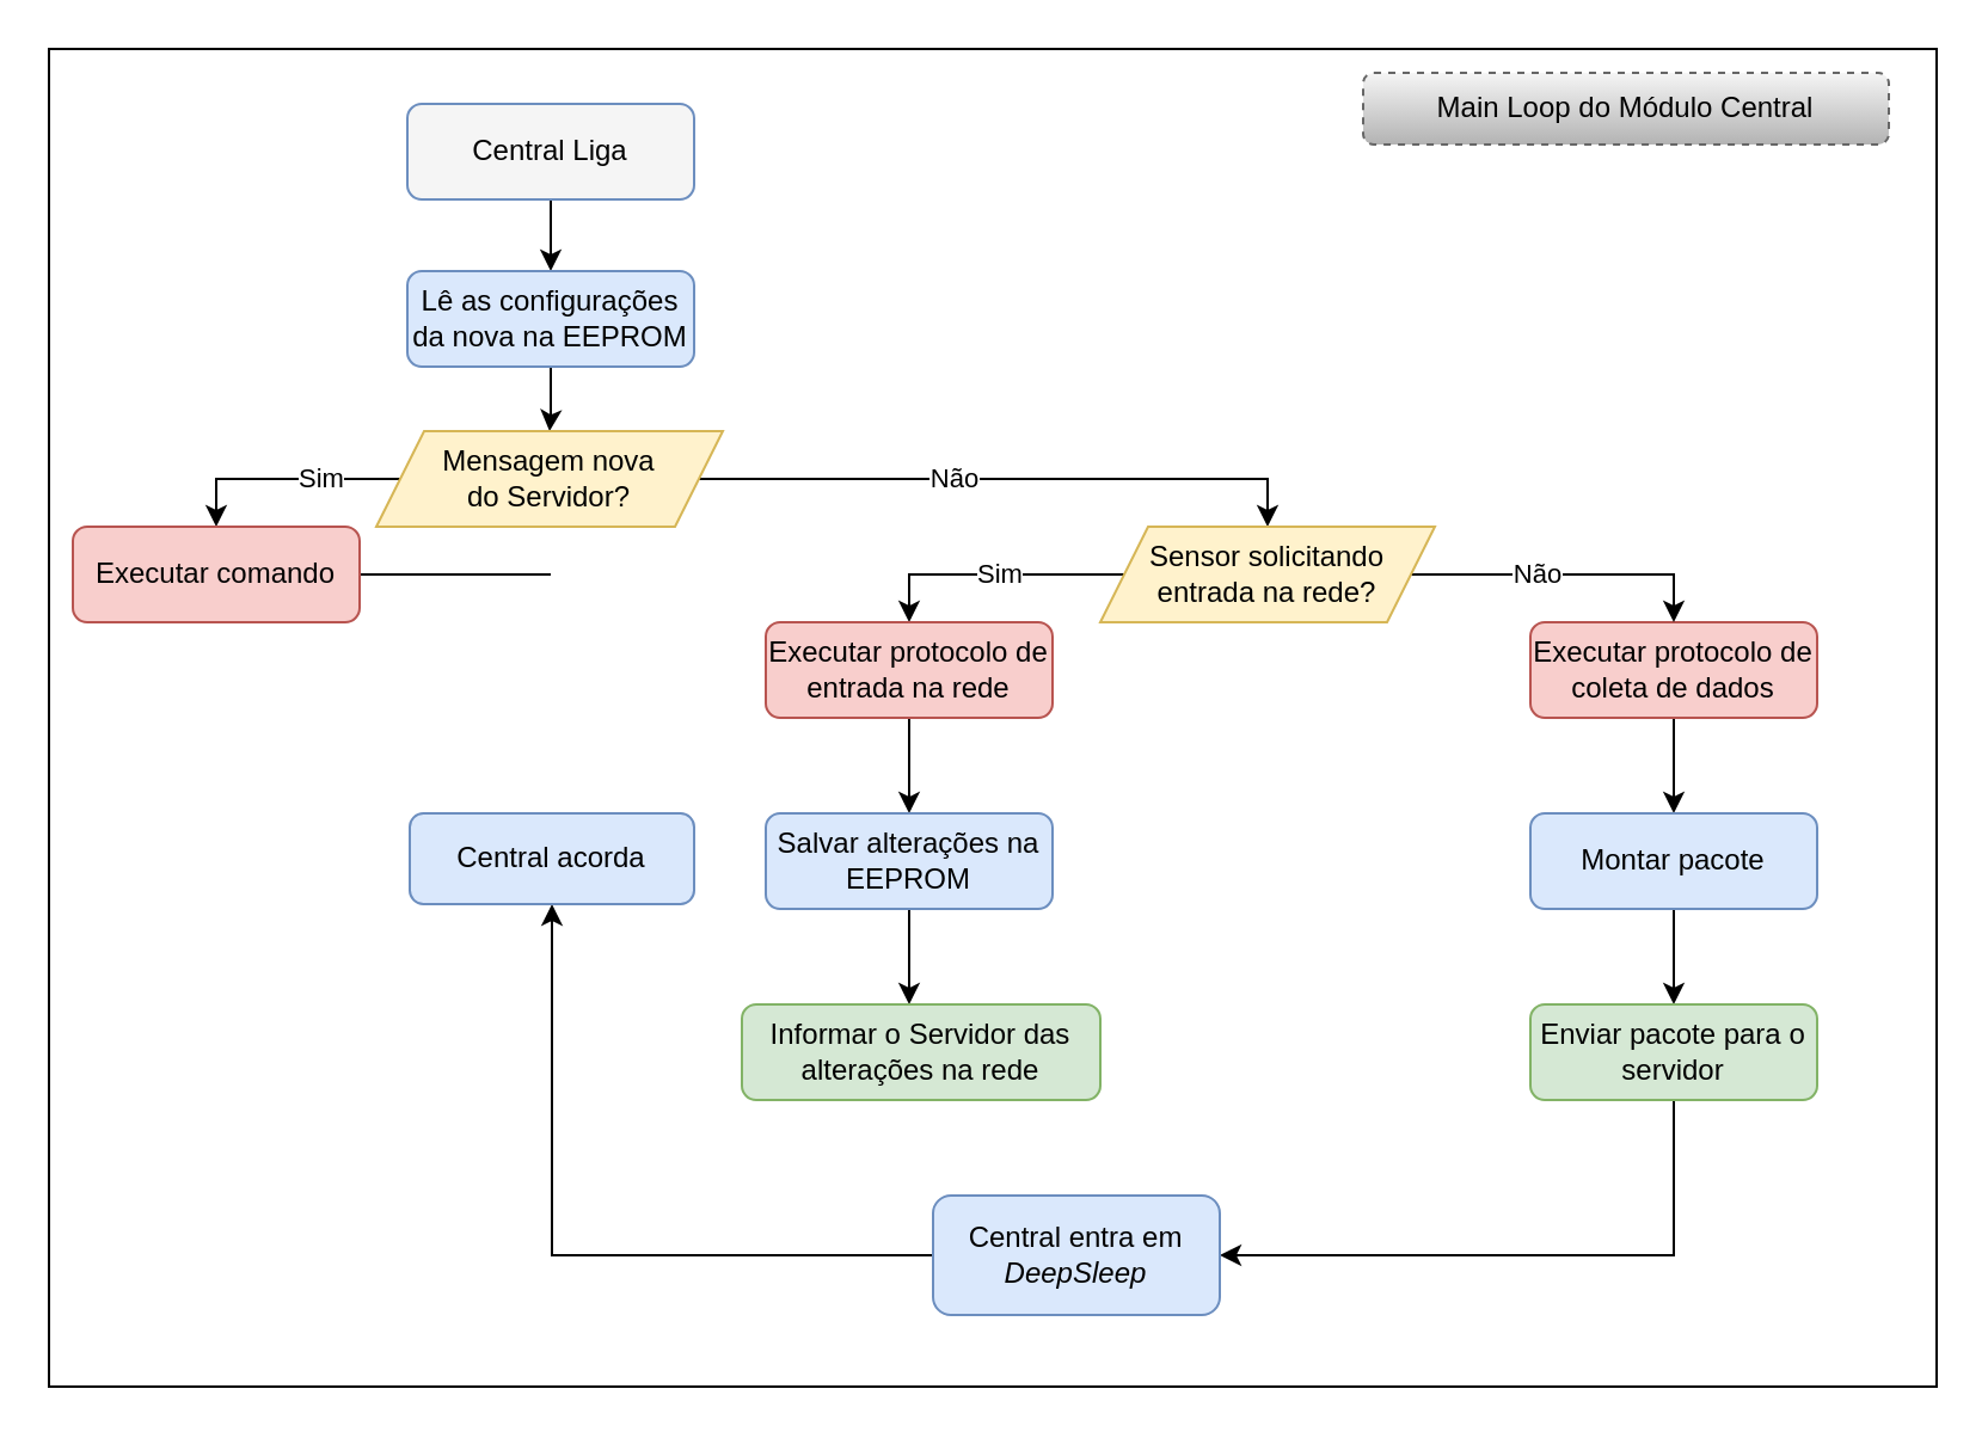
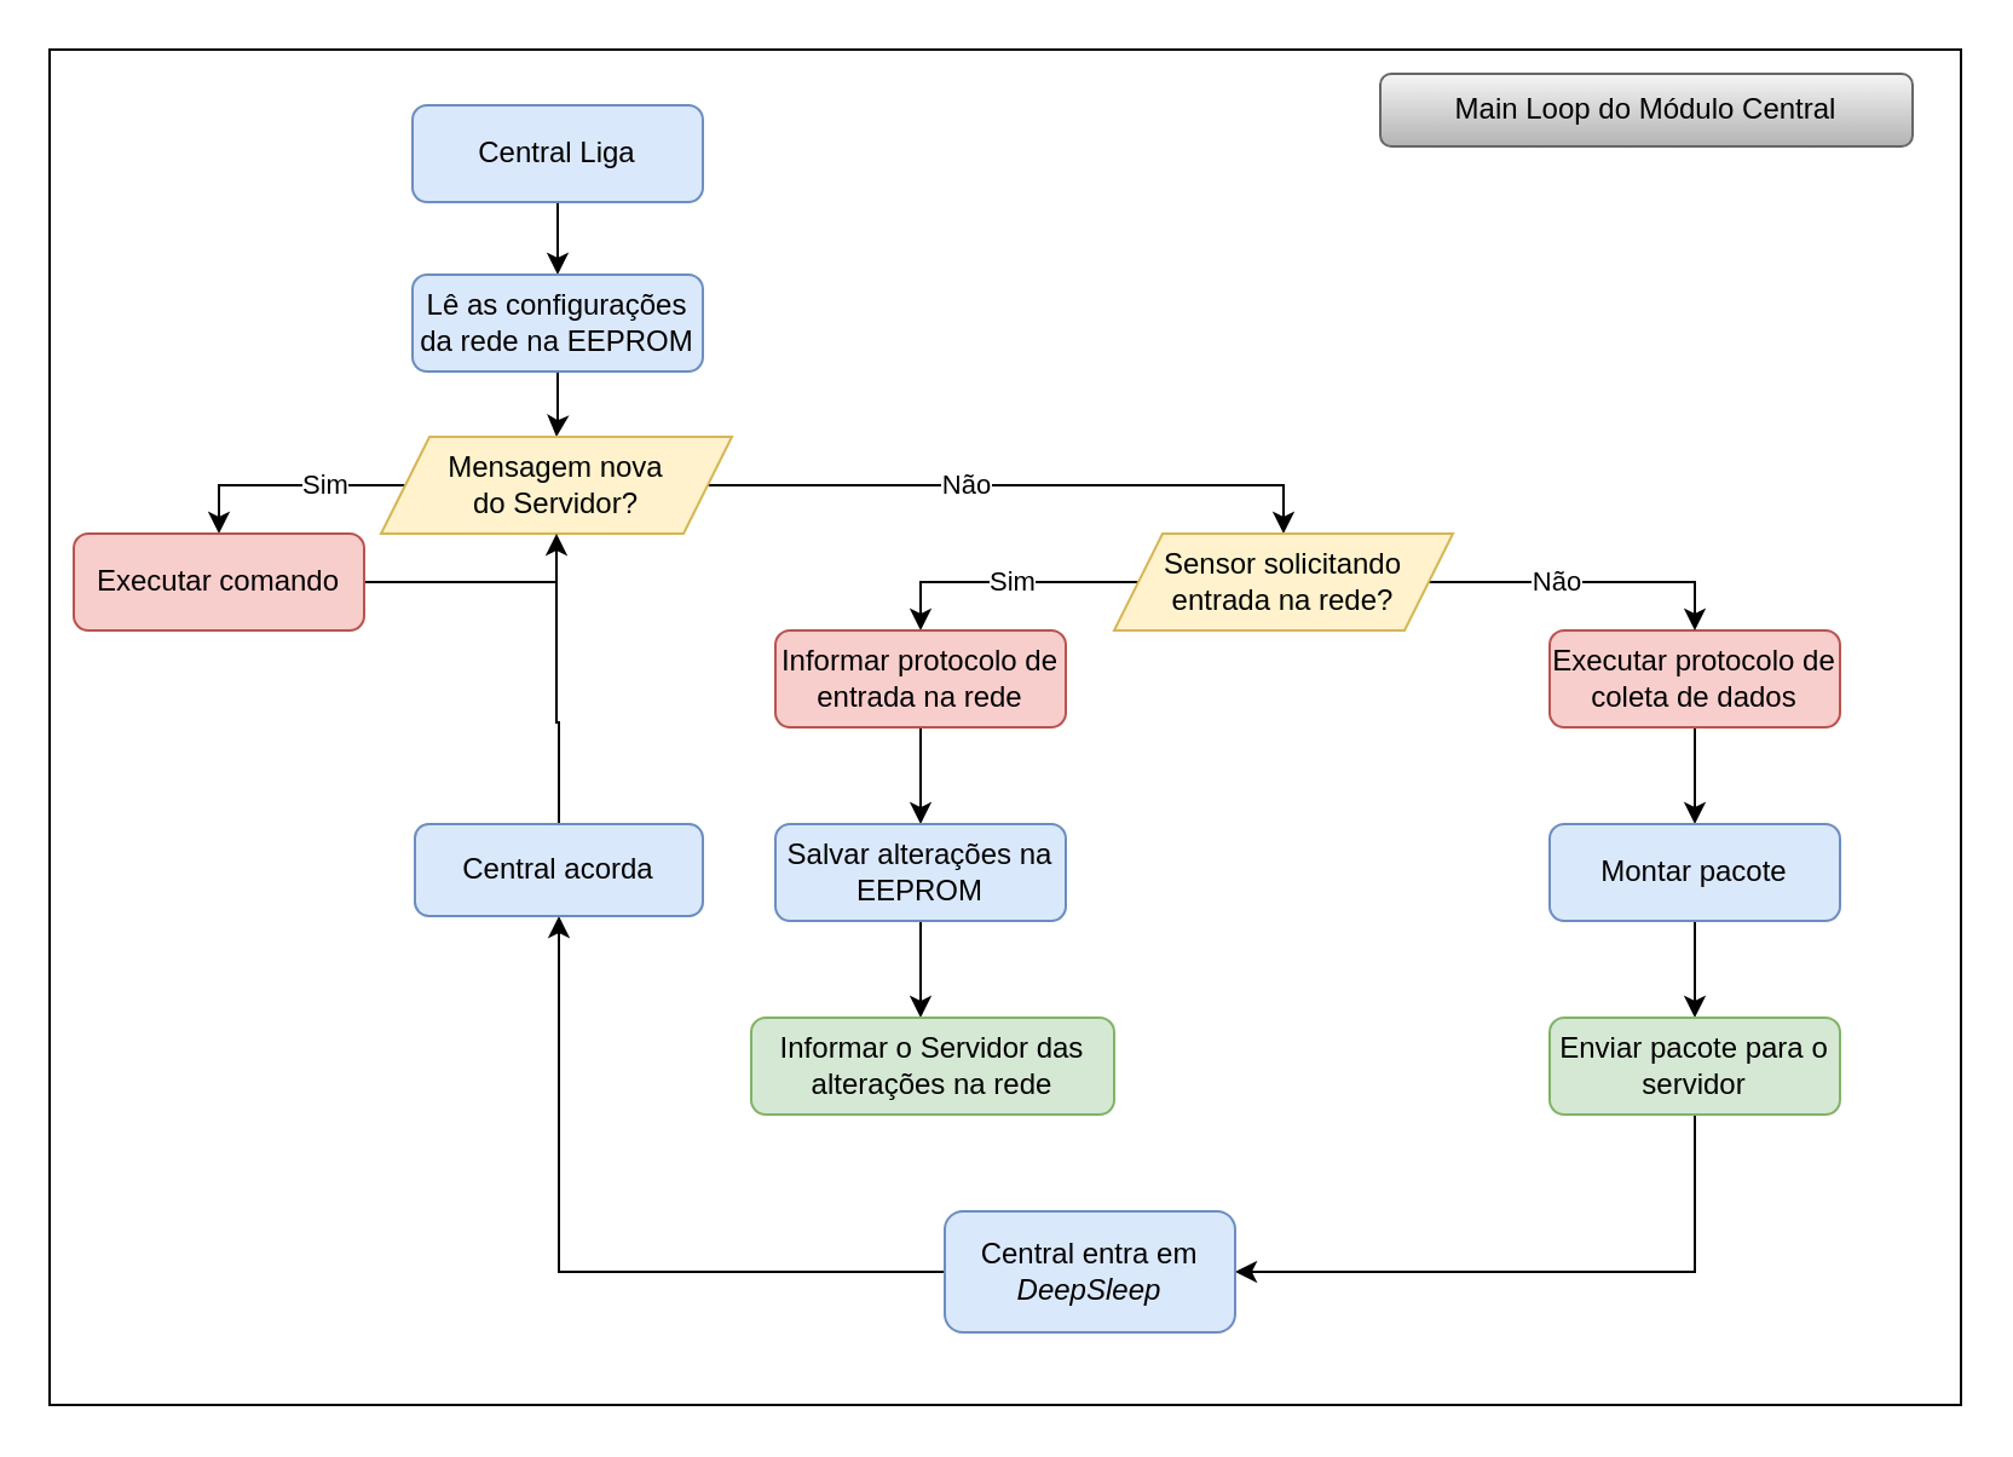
- <mxCell id="30" value="Main Loop do Módulo Central" style="rounded=1;whiteSpace=wrap;html=1;fillColor=#f5f5f5;gradientColor=#b3b3b3;strokeColor=#666666;dashed=1;" vertex="1" parent="1"><mxGeometry x="570" y="30" width="220" height="30" as="geometry" /></mxCell>
+ <mxCell id="30" value="Main Loop do Módulo Central" style="rounded=1;whiteSpace=wrap;html=1;fillColor=#f5f5f5;gradientColor=#b3b3b3;strokeColor=#666666;" vertex="1" parent="1"><mxGeometry x="570" y="30" width="220" height="30" as="geometry" /></mxCell>
- <mxCell id="4" value="&lt;div&gt;Central Liga&lt;/div&gt;" style="rounded=1;whiteSpace=wrap;html=1;fontSize=12;glass=0;strokeWidth=1;shadow=0;fillColor=#f5f5f5;strokeColor=#6c8ebf;" parent="1" vertex="1"><mxGeometry x="170" y="43" width="120" height="40" as="geometry" /></mxCell>
+ <mxCell id="4" value="&lt;div&gt;Central Liga&lt;/div&gt;" style="rounded=1;whiteSpace=wrap;html=1;fontSize=12;glass=0;strokeWidth=1;shadow=0;fillColor=#dae8fc;strokeColor=#6c8ebf;" parent="1" vertex="1"><mxGeometry x="170" y="43" width="120" height="40" as="geometry" /></mxCell>
- <mxCell id="6" value="Lê as configurações da nova na EEPROM" style="rounded=1;whiteSpace=wrap;html=1;fontSize=12;glass=0;strokeWidth=1;shadow=0;fillColor=#dae8fc;strokeColor=#6c8ebf;" parent="1" vertex="1"><mxGeometry x="170" y="113" width="120" height="40" as="geometry" /></mxCell>
+ <mxCell id="6" value="Lê as configurações da rede na EEPROM" style="rounded=1;whiteSpace=wrap;html=1;fontSize=12;glass=0;strokeWidth=1;shadow=0;fillColor=#dae8fc;strokeColor=#6c8ebf;" parent="1" vertex="1"><mxGeometry x="170" y="113" width="120" height="40" as="geometry" /></mxCell>
- <mxCell id="22" value="Executar protocolo de entrada na rede" style="rounded=1;whiteSpace=wrap;html=1;fontSize=12;glass=0;strokeWidth=1;shadow=0;fillColor=#f8cecc;strokeColor=#b85450;" parent="1" vertex="1"><mxGeometry x="320" y="260" width="120" height="40" as="geometry" /></mxCell>
+ <mxCell id="22" value="Informar protocolo de entrada na rede" style="rounded=1;whiteSpace=wrap;html=1;fontSize=12;glass=0;strokeWidth=1;shadow=0;fillColor=#f8cecc;strokeColor=#b85450;" parent="1" vertex="1"><mxGeometry x="320" y="260" width="120" height="40" as="geometry" /></mxCell>
+ <mxCell id="28" style="edgeStyle=orthogonalEdgeStyle;rounded=0;orthogonalLoop=1;jettySize=auto;html=1;entryX=0.5;entryY=1;entryDx=0;entryDy=0;" edge="1" parent="1" source="29" target="9"><mxGeometry relative="1" as="geometry"><Array as="points"><mxPoint x="230" y="298" /></Array></mxGeometry></mxCell>
